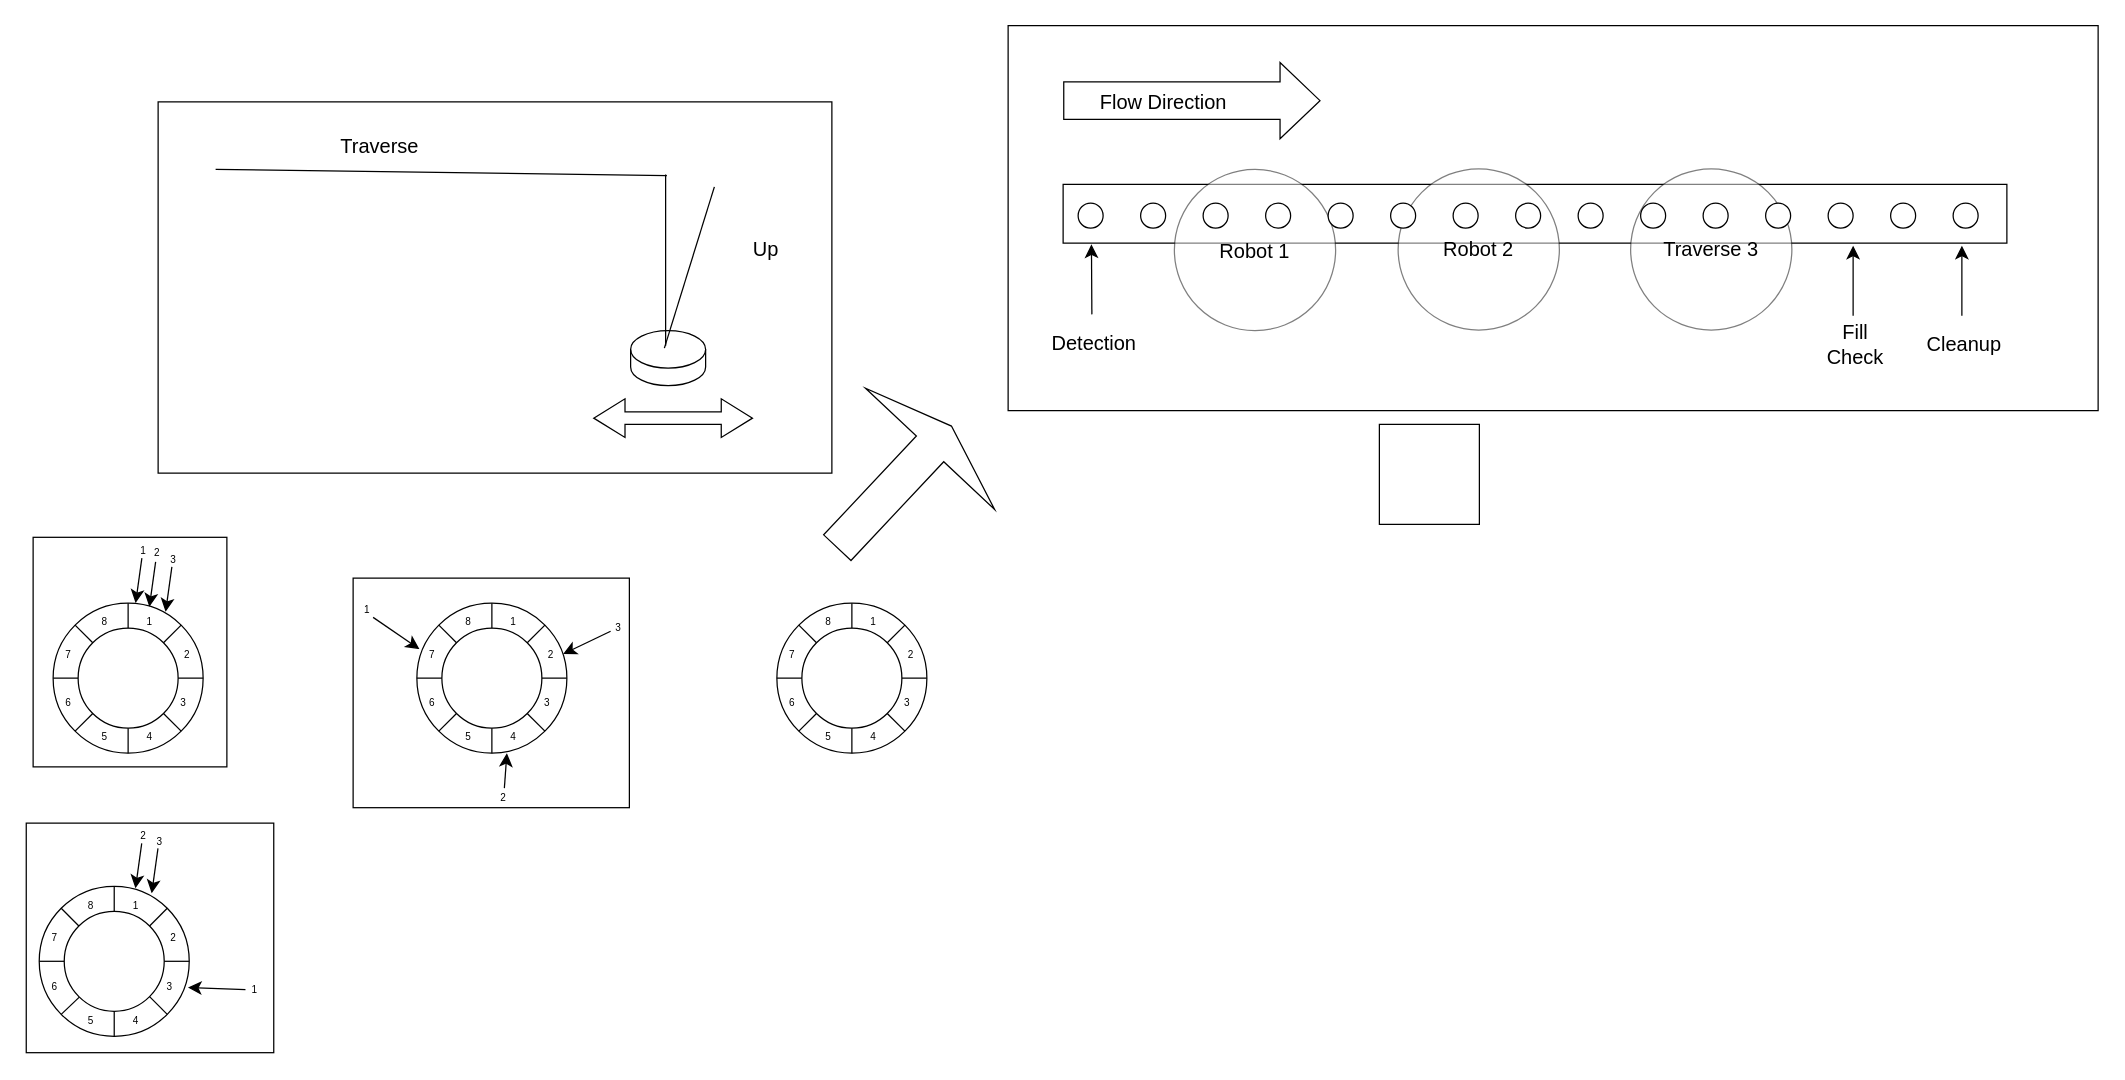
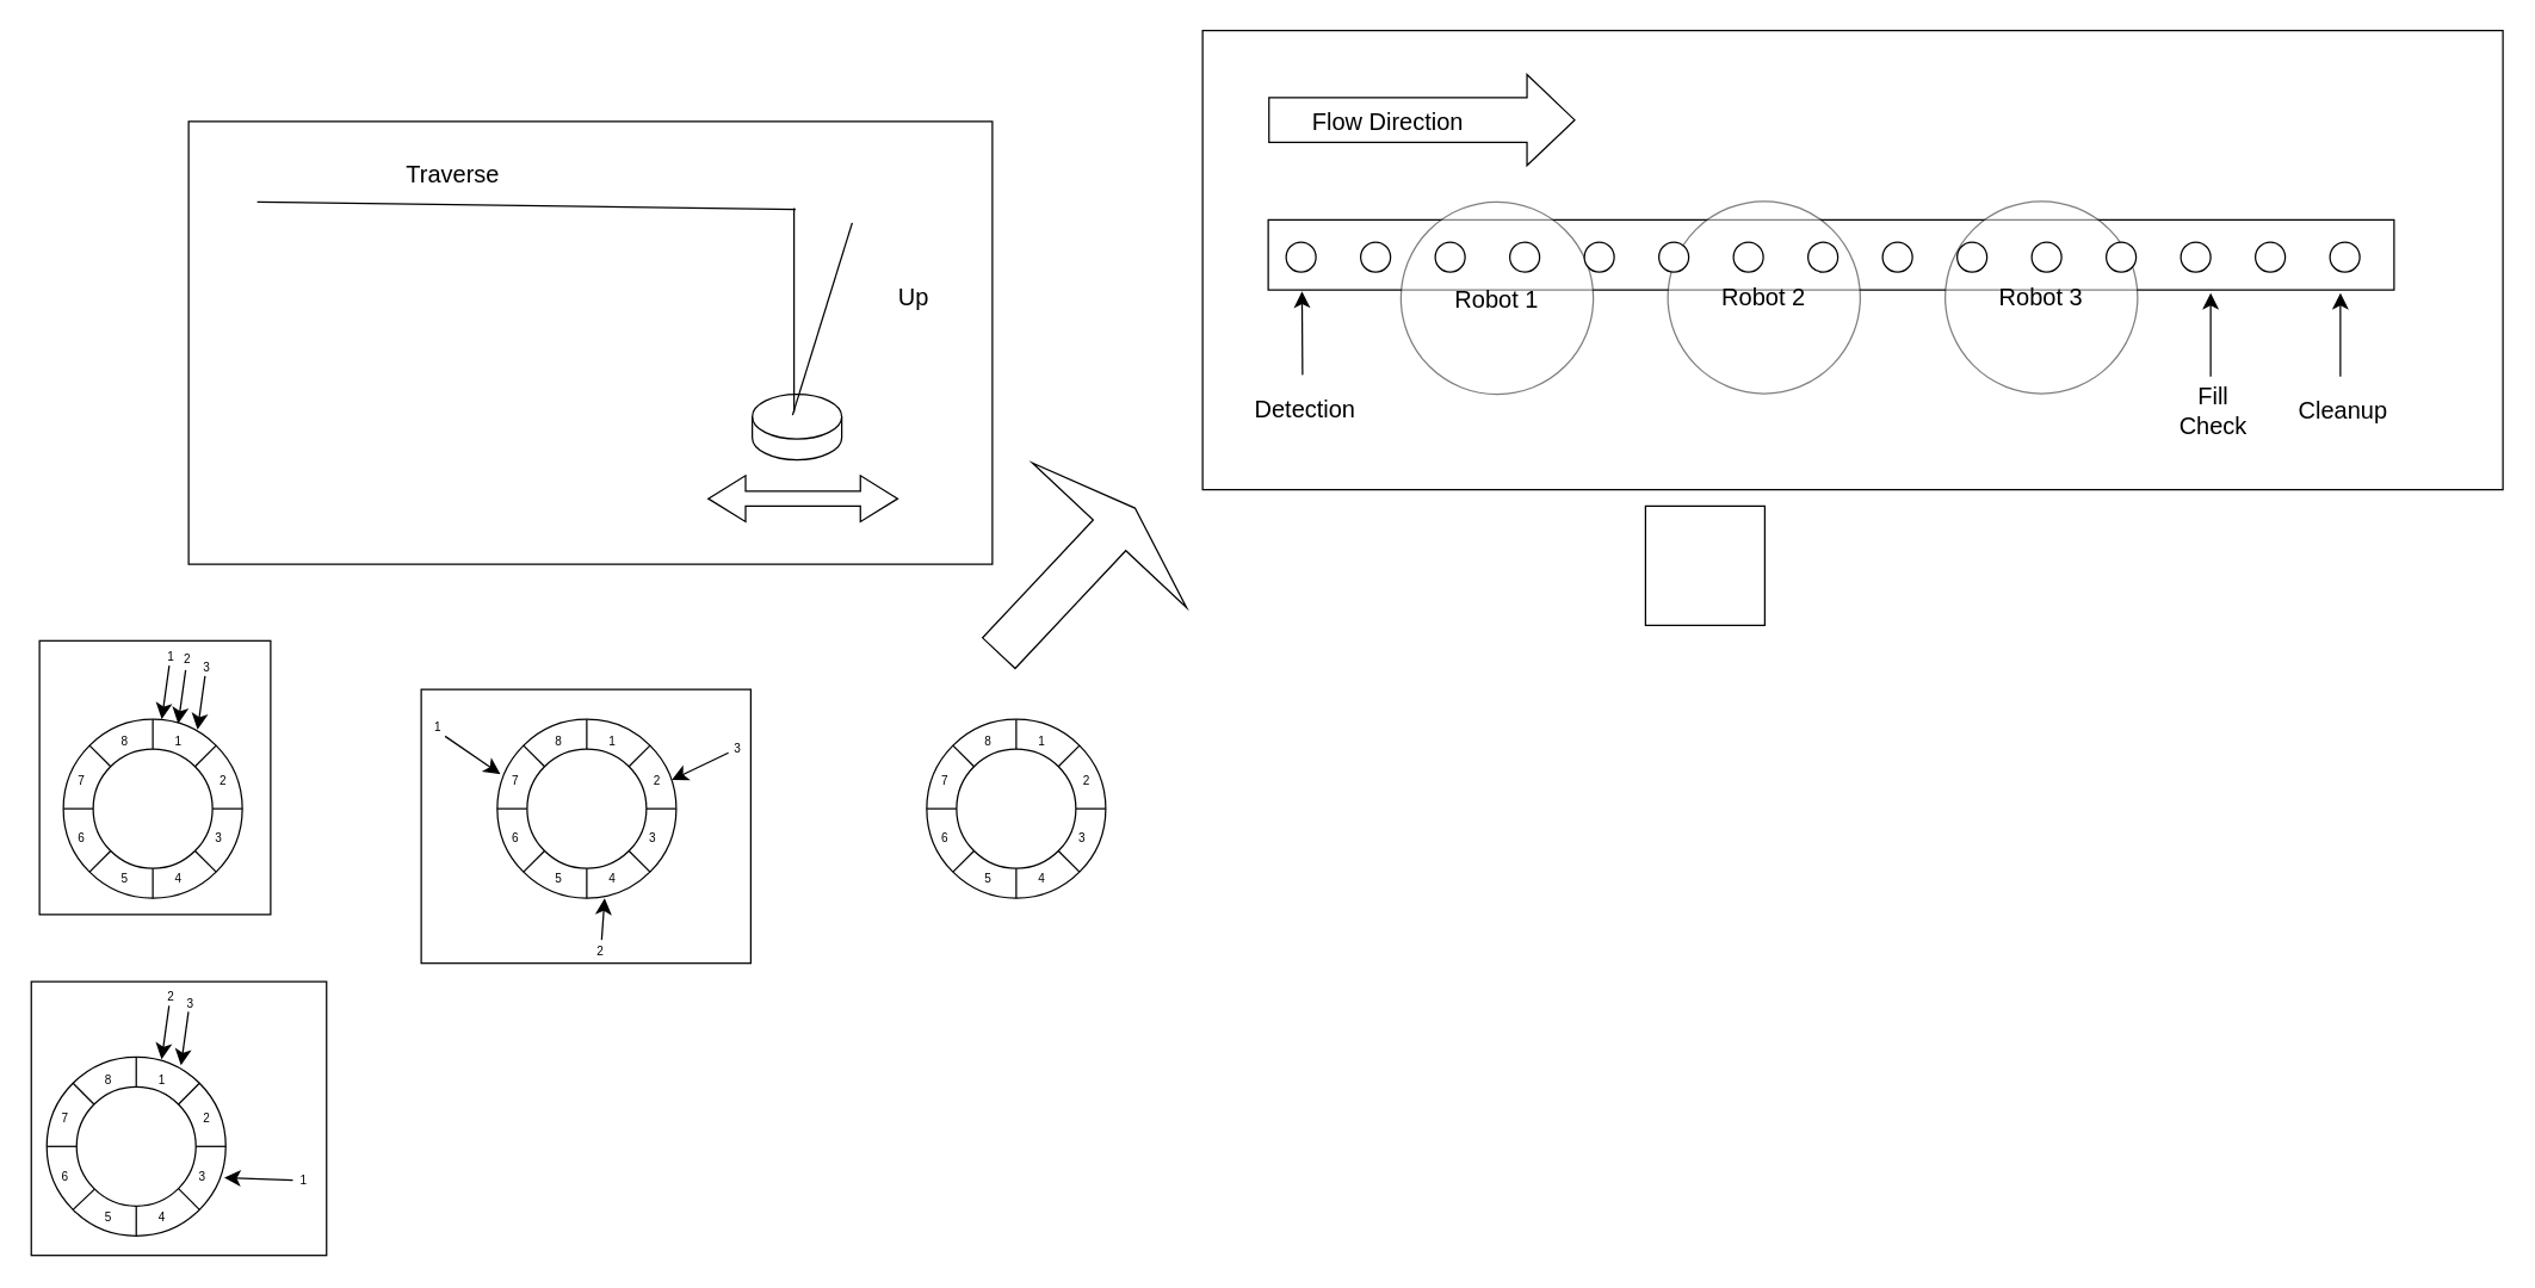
- <mxCell id="110" value="Traverse 3" style="ellipse;whiteSpace=wrap;html=1;aspect=fixed;fontSize=16;opacity=50;" vertex="1" parent="1"><mxGeometry x="1304" y="134.5" width="129" height="129" as="geometry" /></mxCell>
+ <mxCell id="110" value="Robot 3" style="ellipse;whiteSpace=wrap;html=1;aspect=fixed;fontSize=16;opacity=50;" vertex="1" parent="1"><mxGeometry x="1304" y="134.5" width="129" height="129" as="geometry" /></mxCell>
